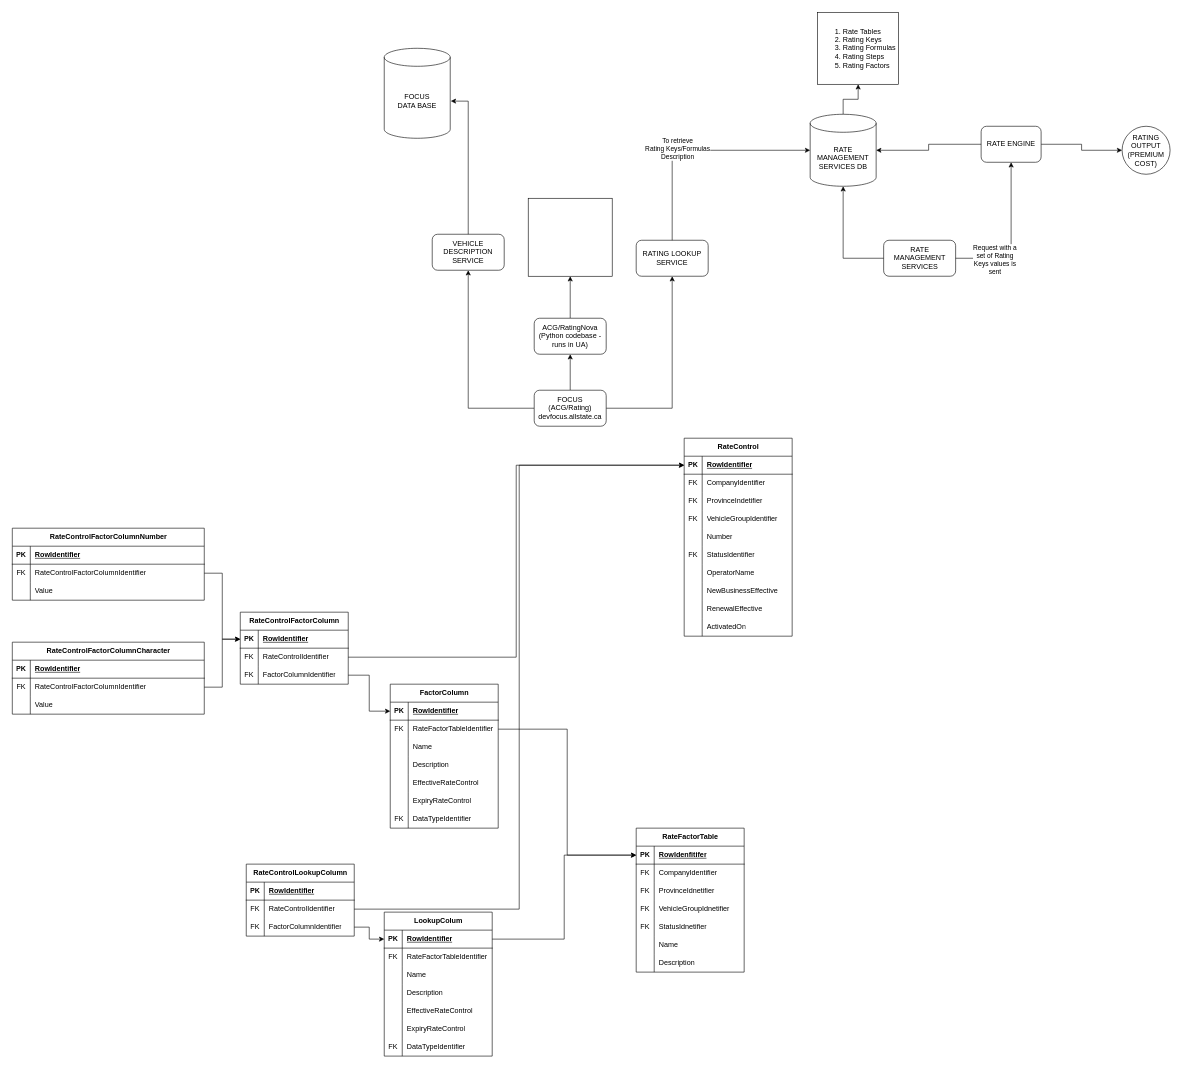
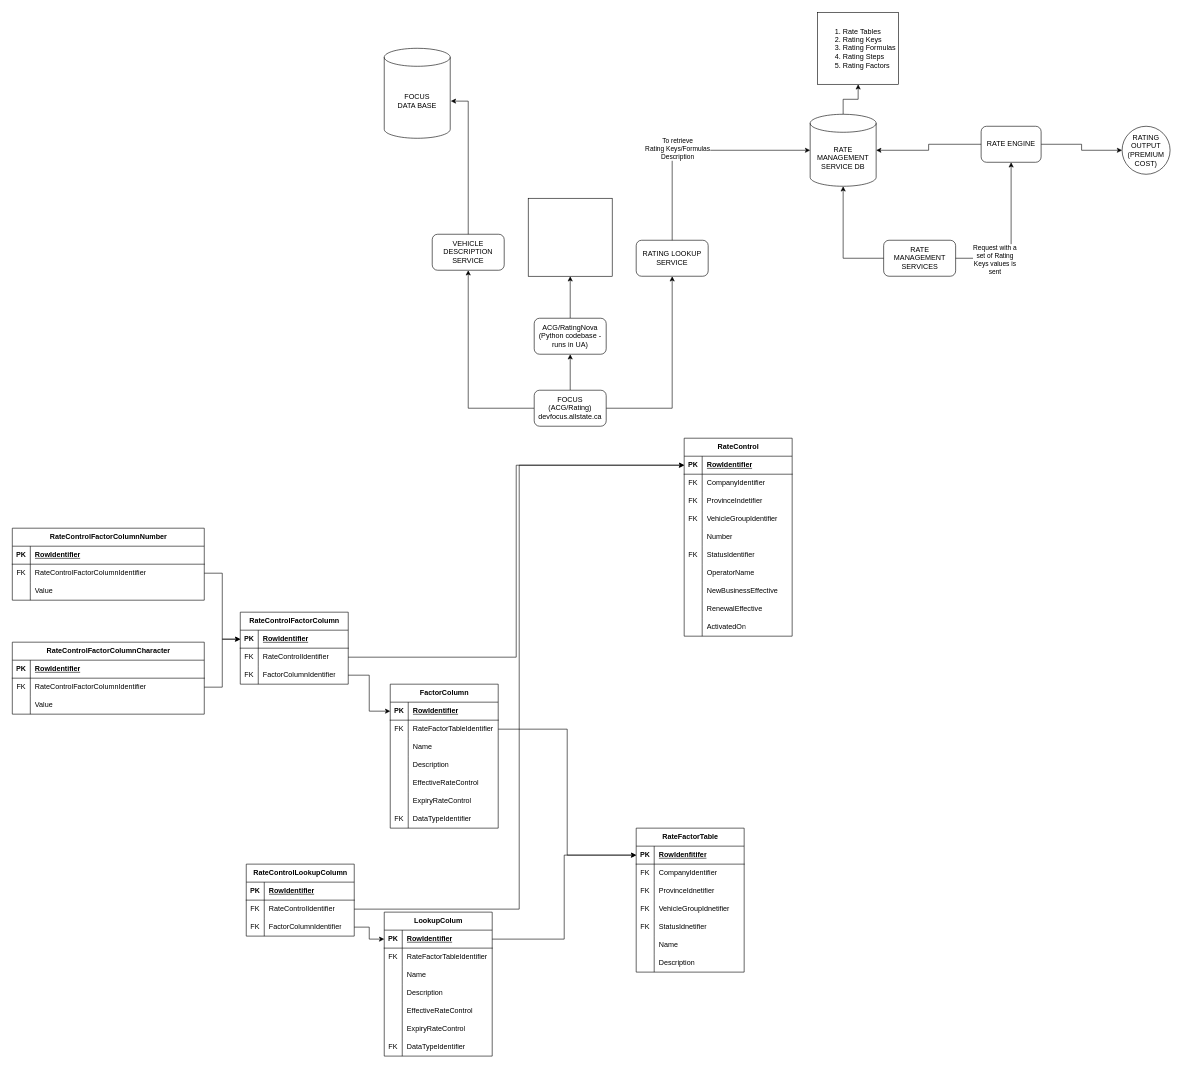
- <mxCell id="6" value="RATE MANAGEMENT SERVICES DB" style="shape=cylinder3;whiteSpace=wrap;html=1;boundedLbl=1;backgroundOutline=1;size=15;" parent="1" vertex="1"><mxGeometry x="1350" y="190" width="110" height="120" as="geometry" /></mxCell>
+ <mxCell id="6" value="RATE MANAGEMENT SERVICE DB" style="shape=cylinder3;whiteSpace=wrap;html=1;boundedLbl=1;backgroundOutline=1;size=15;" parent="1" vertex="1"><mxGeometry x="1350" y="190" width="110" height="120" as="geometry" /></mxCell>
